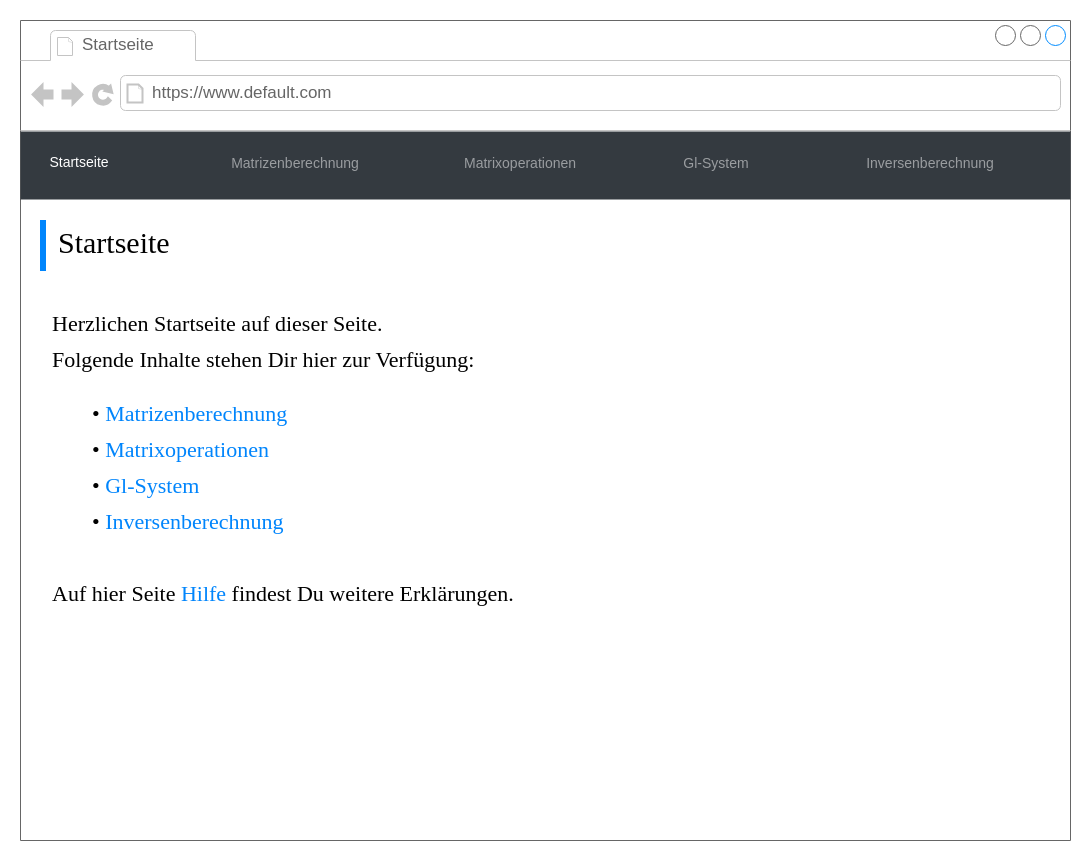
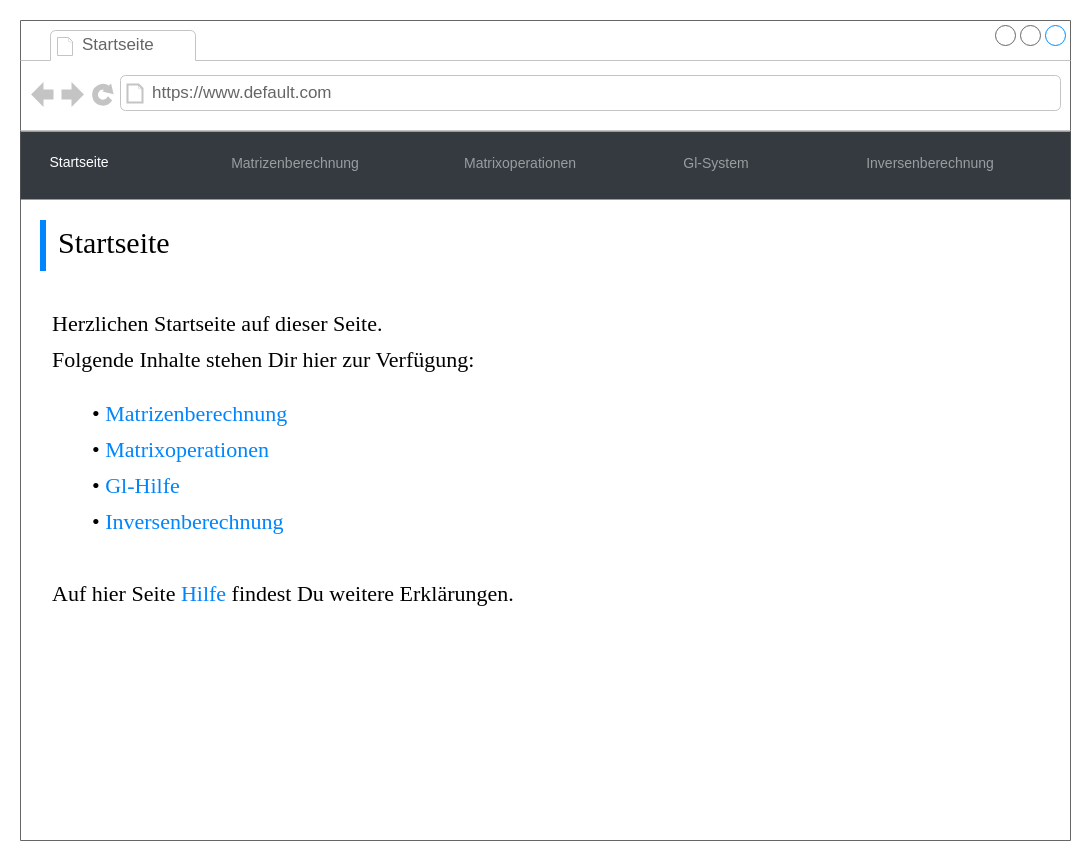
- <mxCell id="6" value="&lt;span style=&quot;font-size: 22px;&quot;&gt;• &lt;font color=&quot;#0085fc&quot;&gt;Matrizenberechnung&lt;/font&gt;&lt;br&gt;• &lt;font color=&quot;#0085fc&quot;&gt;Matrixoperationen&lt;/font&gt;&lt;br&gt;• &lt;font color=&quot;#0085fc&quot;&gt;Gl-System&lt;/font&gt;&lt;br&gt;• &lt;font color=&quot;#0085fc&quot;&gt;Inversenberechnung&lt;/font&gt;&lt;br&gt;&lt;/span&gt;" style="text;html=1;points=[];align=left;verticalAlign=top;spacingTop=-4;fontSize=30;fontFamily=Verdana" parent="2" vertex="1"><mxGeometry x="70" y="370" width="560" height="160" as="geometry" /></mxCell>
+ <mxCell id="6" value="&lt;span style=&quot;font-size: 22px;&quot;&gt;• &lt;font color=&quot;#0085fc&quot;&gt;Matrizenberechnung&lt;/font&gt;&lt;br&gt;• &lt;font color=&quot;#0085fc&quot;&gt;Matrixoperationen&lt;/font&gt;&lt;br&gt;• &lt;font color=&quot;#0085fc&quot;&gt;Gl-Hilfe&lt;/font&gt;&lt;br&gt;• &lt;font color=&quot;#0085fc&quot;&gt;Inversenberechnung&lt;/font&gt;&lt;br&gt;&lt;/span&gt;" style="text;html=1;points=[];align=left;verticalAlign=top;spacingTop=-4;fontSize=30;fontFamily=Verdana" parent="2" vertex="1"><mxGeometry x="70" y="370" width="560" height="160" as="geometry" /></mxCell>
